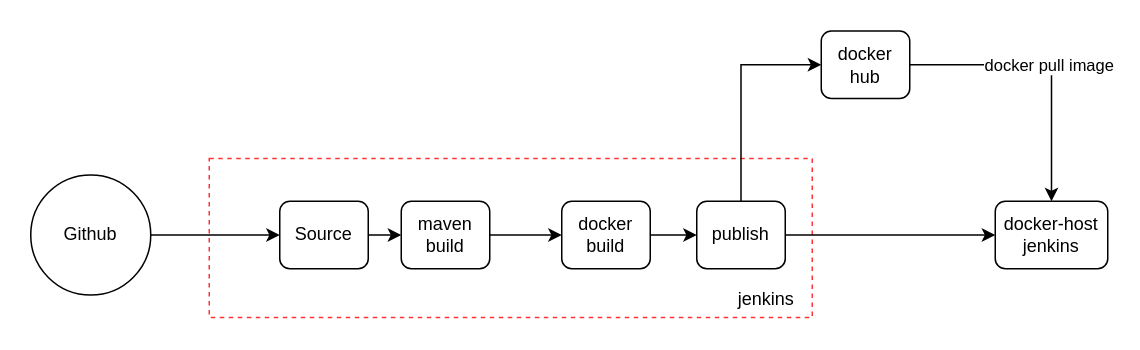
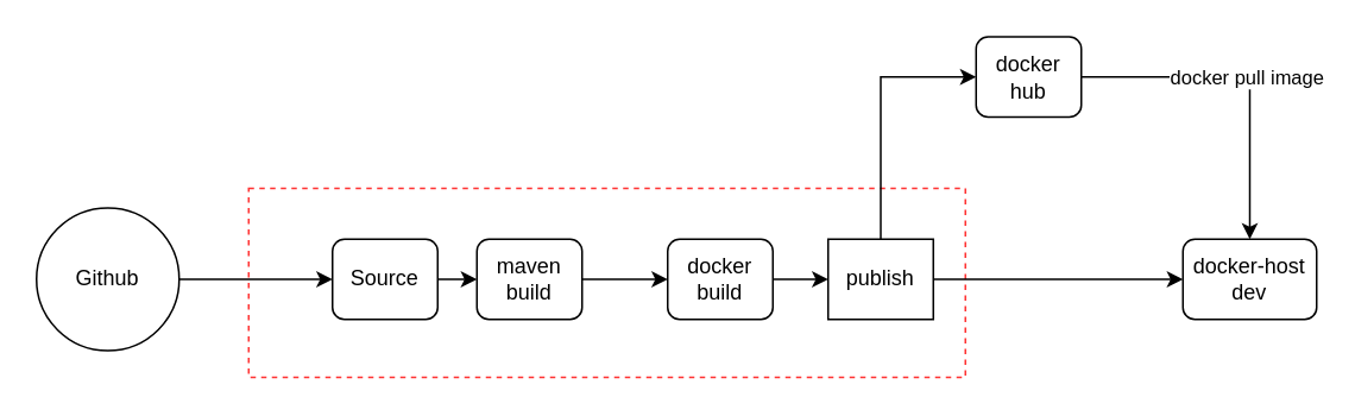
- <mxCell id="17" value="publish" style="rounded=1;whiteSpace=wrap;html=1;" vertex="1" parent="1"><mxGeometry x="464" y="133.5" width="59" height="45" as="geometry" /></mxCell>
+ <mxCell id="17" value="publish" style="whiteSpace=wrap;html=1;rounded=0;" vertex="1" parent="1"><mxGeometry x="464" y="133.5" width="59" height="45" as="geometry" /></mxCell>
- <mxCell id="13" value="docker-host&lt;br&gt;jenkins" style="rounded=1;whiteSpace=wrap;html=1;" vertex="1" parent="1"><mxGeometry x="663" y="133.5" width="75" height="45" as="geometry" /></mxCell>
+ <mxCell id="13" value="docker-host&lt;br&gt;dev" style="rounded=1;whiteSpace=wrap;html=1;" vertex="1" parent="1"><mxGeometry x="663" y="133.5" width="75" height="45" as="geometry" /></mxCell>
- <mxCell id="14" value="jenkins" style="text;html=1;align=center;verticalAlign=middle;resizable=0;points=[];autosize=1;strokeColor=none;" vertex="1" parent="1"><mxGeometry x="486" y="190" width="47" height="18" as="geometry" /></mxCell>
